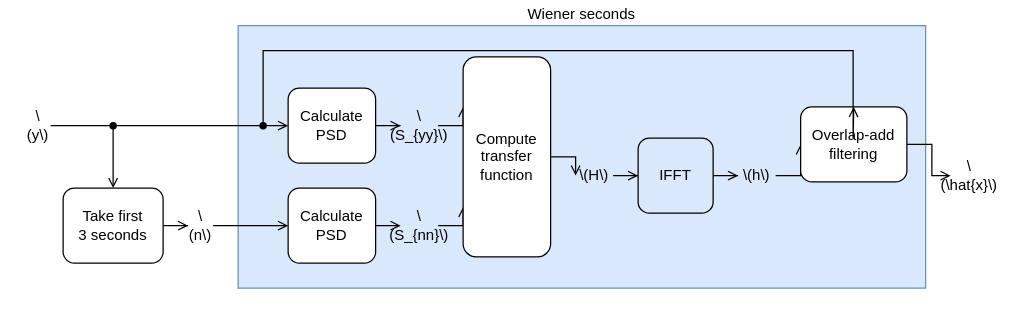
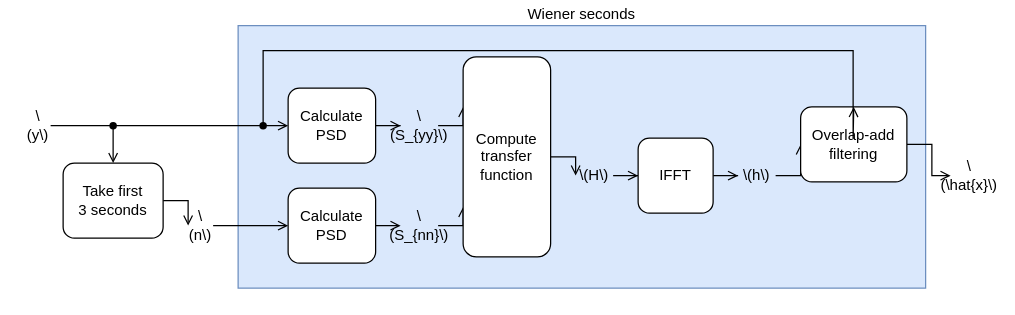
- <mxCell id="25" value="IFFT" style="rounded=1;whiteSpace=wrap;html=1;fillColor=#dae8fc;" vertex="1" parent="1"><mxGeometry x="510" y="110" width="60" height="60" as="geometry" /></mxCell>
+ <mxCell id="25" value="IFFT" style="rounded=1;whiteSpace=wrap;html=1;" vertex="1" parent="1"><mxGeometry x="510" y="110" width="60" height="60" as="geometry" /></mxCell>
- <mxCell id="7" value="Take first &lt;br&gt;3 seconds" style="rounded=1;whiteSpace=wrap;html=1;" vertex="1" parent="1"><mxGeometry x="50" y="150" width="80" height="60" as="geometry" /></mxCell>
+ <mxCell id="7" value="Take first &lt;br&gt;3 seconds" style="rounded=1;whiteSpace=wrap;html=1;" vertex="1" parent="1"><mxGeometry x="50" y="130" width="80" height="60" as="geometry" /></mxCell>
